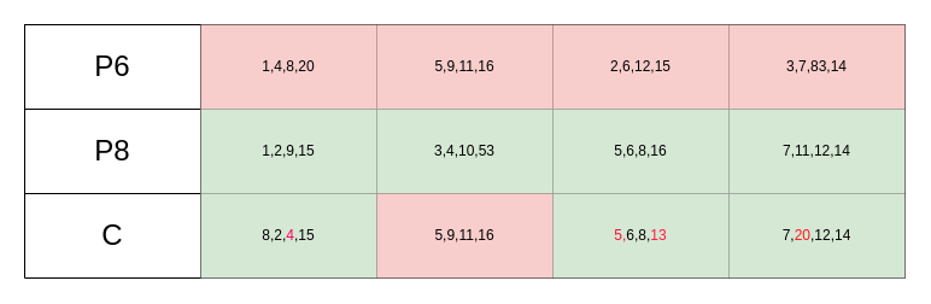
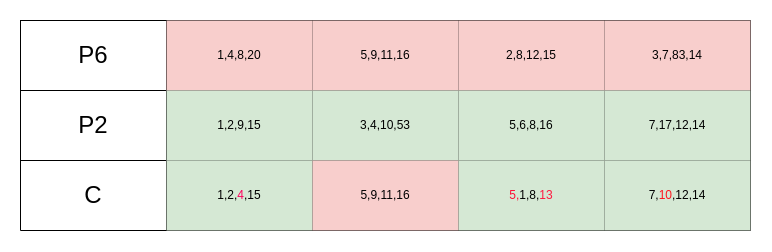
- <mxCell id="7" value="2,6,12,15" style="shape=partialRectangle;html=1;whiteSpace=wrap;connectable=0;fillColor=#f8cecc;top=0;left=0;bottom=0;right=0;overflow=hidden;strokeColor=#b85450;" vertex="1" parent="3"><mxGeometry x="438" width="146" height="70" as="geometry"><mxRectangle width="146" height="70" as="alternateBounds" /></mxGeometry></mxCell>
+ <mxCell id="7" value="2,8,12,15" style="shape=partialRectangle;html=1;whiteSpace=wrap;connectable=0;fillColor=#f8cecc;top=0;left=0;bottom=0;right=0;overflow=hidden;strokeColor=#b85450;" vertex="1" parent="3"><mxGeometry x="438" width="146" height="70" as="geometry"><mxRectangle width="146" height="70" as="alternateBounds" /></mxGeometry></mxCell>
- <mxCell id="10" value="&lt;font style=&quot;font-size: 24px&quot;&gt;P8&lt;/font&gt;" style="shape=partialRectangle;html=1;whiteSpace=wrap;connectable=0;fillColor=none;top=0;left=0;bottom=0;right=0;overflow=hidden;" vertex="1" parent="9"><mxGeometry width="146" height="70" as="geometry"><mxRectangle width="146" height="70" as="alternateBounds" /></mxGeometry></mxCell>
+ <mxCell id="10" value="&lt;font style=&quot;font-size: 24px&quot;&gt;P2&lt;/font&gt;" style="shape=partialRectangle;html=1;whiteSpace=wrap;connectable=0;fillColor=none;top=0;left=0;bottom=0;right=0;overflow=hidden;" vertex="1" parent="9"><mxGeometry width="146" height="70" as="geometry"><mxRectangle width="146" height="70" as="alternateBounds" /></mxGeometry></mxCell>
- <mxCell id="14" value="7,11,12,14" style="shape=partialRectangle;html=1;whiteSpace=wrap;connectable=0;fillColor=#d5e8d4;top=0;left=0;bottom=0;right=0;overflow=hidden;strokeColor=#82b366;" vertex="1" parent="9"><mxGeometry x="584" width="146" height="70" as="geometry"><mxRectangle width="146" height="70" as="alternateBounds" /></mxGeometry></mxCell>
+ <mxCell id="14" value="7,17,12,14" style="shape=partialRectangle;html=1;whiteSpace=wrap;connectable=0;fillColor=#d5e8d4;top=0;left=0;bottom=0;right=0;overflow=hidden;strokeColor=#82b366;" vertex="1" parent="9"><mxGeometry x="584" width="146" height="70" as="geometry"><mxRectangle width="146" height="70" as="alternateBounds" /></mxGeometry></mxCell>
- <mxCell id="17" value="&lt;span style=&quot;color: rgb(0 , 0 , 0) ; font-family: &amp;#34;helvetica&amp;#34; ; font-size: 12px ; font-style: normal ; font-weight: 400 ; letter-spacing: normal ; text-align: center ; text-indent: 0px ; text-transform: none ; word-spacing: 0px ; display: inline ; float: none&quot;&gt;8,2,&lt;/span&gt;&lt;span style=&quot;font-family: &amp;#34;helvetica&amp;#34; ; font-size: 12px ; font-style: normal ; font-weight: 400 ; letter-spacing: normal ; text-align: center ; text-indent: 0px ; text-transform: none ; word-spacing: 0px ; display: inline ; float: none&quot;&gt;&lt;font color=&quot;#ff005e&quot;&gt;4&lt;/font&gt;&lt;/span&gt;&lt;span style=&quot;color: rgb(0 , 0 , 0) ; font-family: &amp;#34;helvetica&amp;#34; ; font-size: 12px ; font-style: normal ; font-weight: 400 ; letter-spacing: normal ; text-align: center ; text-indent: 0px ; text-transform: none ; word-spacing: 0px ; display: inline ; float: none&quot;&gt;,15&lt;/span&gt;" style="shape=partialRectangle;html=1;whiteSpace=wrap;connectable=0;fillColor=#d5e8d4;top=0;left=0;bottom=0;right=0;overflow=hidden;strokeColor=#82b366;" vertex="1" parent="15"><mxGeometry x="146" width="146" height="70" as="geometry"><mxRectangle width="146" height="70" as="alternateBounds" /></mxGeometry></mxCell>
+ <mxCell id="17" value="&lt;span style=&quot;color: rgb(0 , 0 , 0) ; font-family: &amp;#34;helvetica&amp;#34; ; font-size: 12px ; font-style: normal ; font-weight: 400 ; letter-spacing: normal ; text-align: center ; text-indent: 0px ; text-transform: none ; word-spacing: 0px ; display: inline ; float: none&quot;&gt;1,2,&lt;/span&gt;&lt;span style=&quot;font-family: &amp;#34;helvetica&amp;#34; ; font-size: 12px ; font-style: normal ; font-weight: 400 ; letter-spacing: normal ; text-align: center ; text-indent: 0px ; text-transform: none ; word-spacing: 0px ; display: inline ; float: none&quot;&gt;&lt;font color=&quot;#ff005e&quot;&gt;4&lt;/font&gt;&lt;/span&gt;&lt;span style=&quot;color: rgb(0 , 0 , 0) ; font-family: &amp;#34;helvetica&amp;#34; ; font-size: 12px ; font-style: normal ; font-weight: 400 ; letter-spacing: normal ; text-align: center ; text-indent: 0px ; text-transform: none ; word-spacing: 0px ; display: inline ; float: none&quot;&gt;,15&lt;/span&gt;" style="shape=partialRectangle;html=1;whiteSpace=wrap;connectable=0;fillColor=#d5e8d4;top=0;left=0;bottom=0;right=0;overflow=hidden;strokeColor=#82b366;" vertex="1" parent="15"><mxGeometry x="146" width="146" height="70" as="geometry"><mxRectangle width="146" height="70" as="alternateBounds" /></mxGeometry></mxCell>
- <mxCell id="19" value="&lt;font color=&quot;#ff0d35&quot;&gt;5,&lt;/font&gt;6,8,&lt;font color=&quot;#ff1940&quot;&gt;13&lt;/font&gt;" style="shape=partialRectangle;html=1;whiteSpace=wrap;connectable=0;fillColor=#d5e8d4;top=0;left=0;bottom=0;right=0;overflow=hidden;strokeColor=#82b366;" vertex="1" parent="15"><mxGeometry x="438" width="146" height="70" as="geometry"><mxRectangle width="146" height="70" as="alternateBounds" /></mxGeometry></mxCell>
+ <mxCell id="19" value="&lt;font color=&quot;#ff0d35&quot;&gt;5,&lt;/font&gt;1,8,&lt;font color=&quot;#ff1940&quot;&gt;13&lt;/font&gt;" style="shape=partialRectangle;html=1;whiteSpace=wrap;connectable=0;fillColor=#d5e8d4;top=0;left=0;bottom=0;right=0;overflow=hidden;strokeColor=#82b366;" vertex="1" parent="15"><mxGeometry x="438" width="146" height="70" as="geometry"><mxRectangle width="146" height="70" as="alternateBounds" /></mxGeometry></mxCell>
- <mxCell id="20" value="7,&lt;font color=&quot;#ff171f&quot;&gt;20&lt;/font&gt;,12,14" style="shape=partialRectangle;html=1;whiteSpace=wrap;connectable=0;fillColor=#d5e8d4;top=0;left=0;bottom=0;right=0;overflow=hidden;strokeColor=#82b366;" vertex="1" parent="15"><mxGeometry x="584" width="146" height="70" as="geometry"><mxRectangle width="146" height="70" as="alternateBounds" /></mxGeometry></mxCell>
+ <mxCell id="20" value="7,&lt;font color=&quot;#ff171f&quot;&gt;10&lt;/font&gt;,12,14" style="shape=partialRectangle;html=1;whiteSpace=wrap;connectable=0;fillColor=#d5e8d4;top=0;left=0;bottom=0;right=0;overflow=hidden;strokeColor=#82b366;" vertex="1" parent="15"><mxGeometry x="584" width="146" height="70" as="geometry"><mxRectangle width="146" height="70" as="alternateBounds" /></mxGeometry></mxCell>
